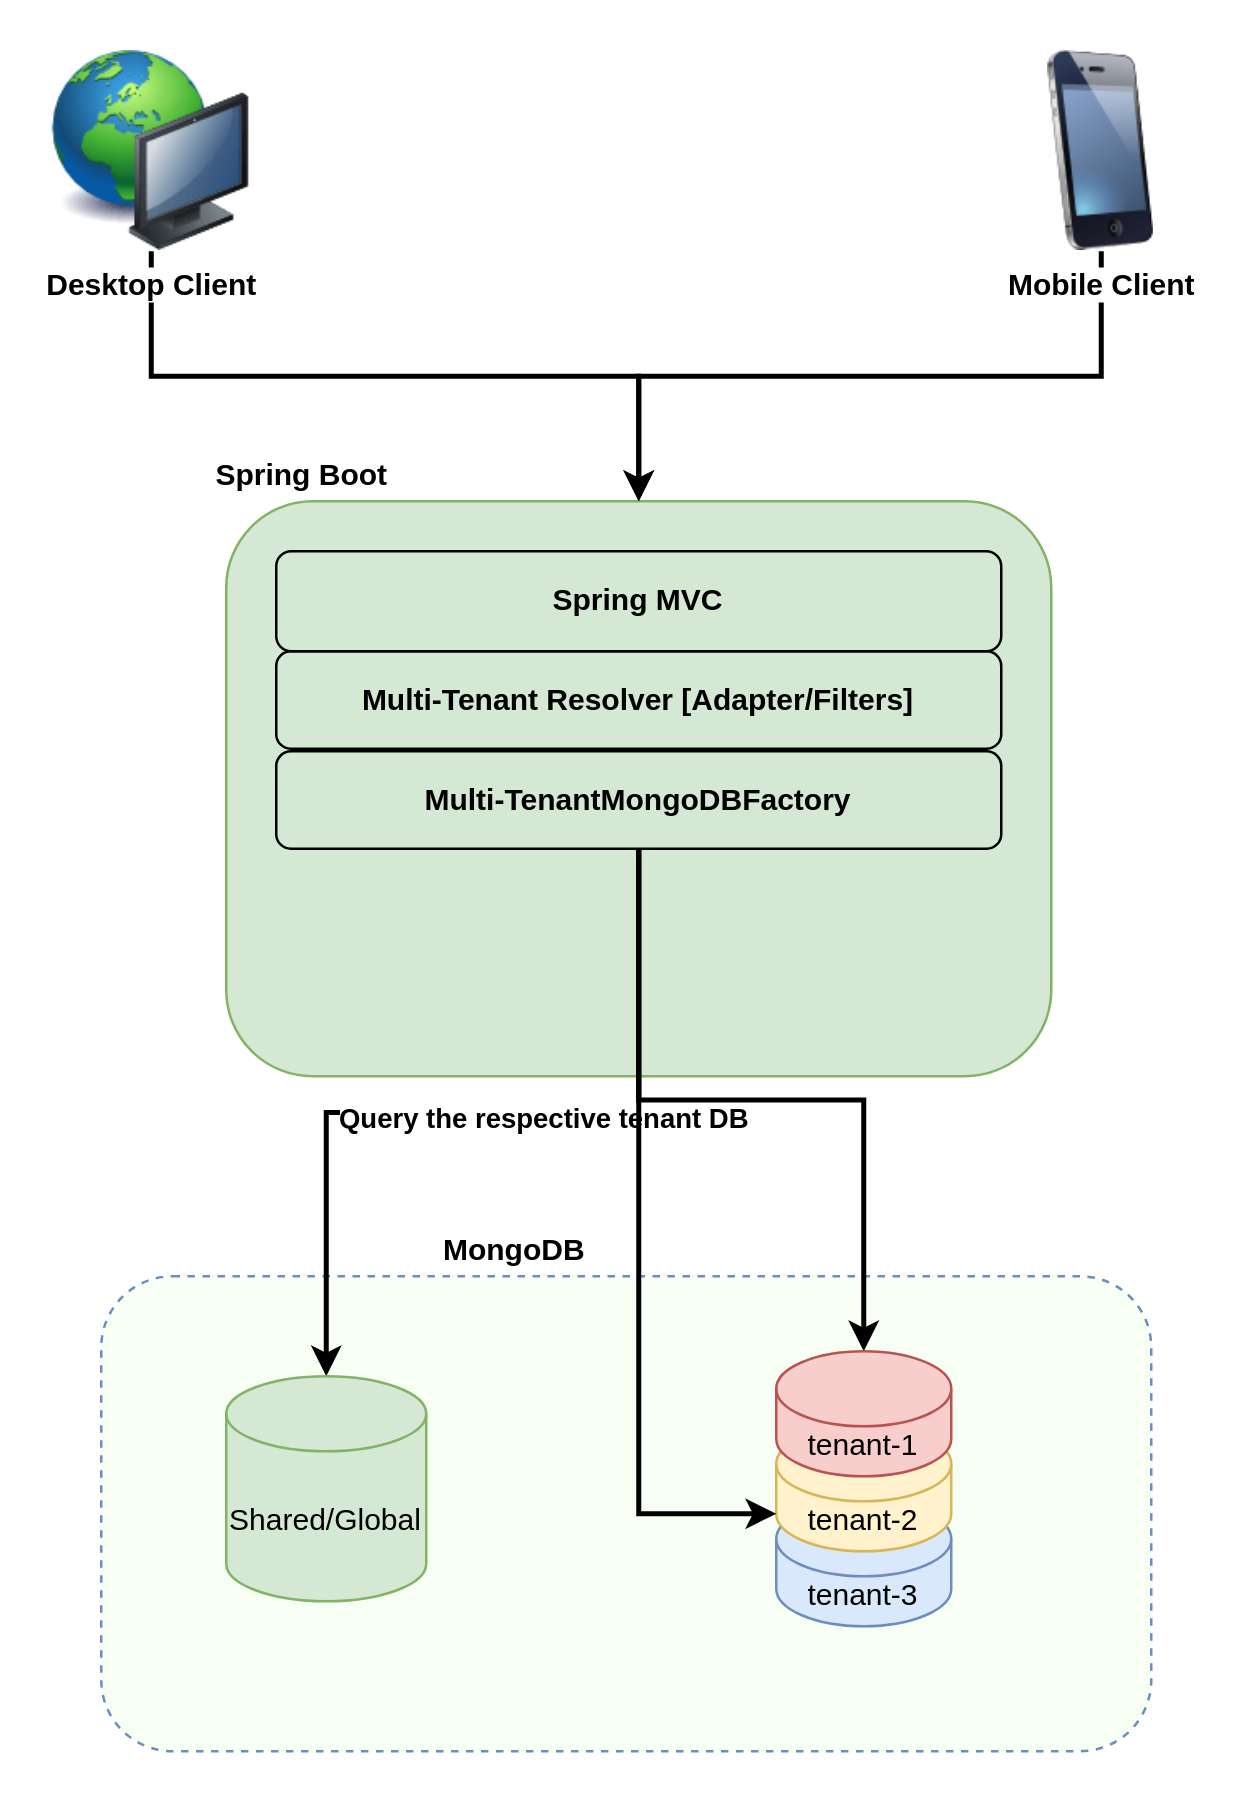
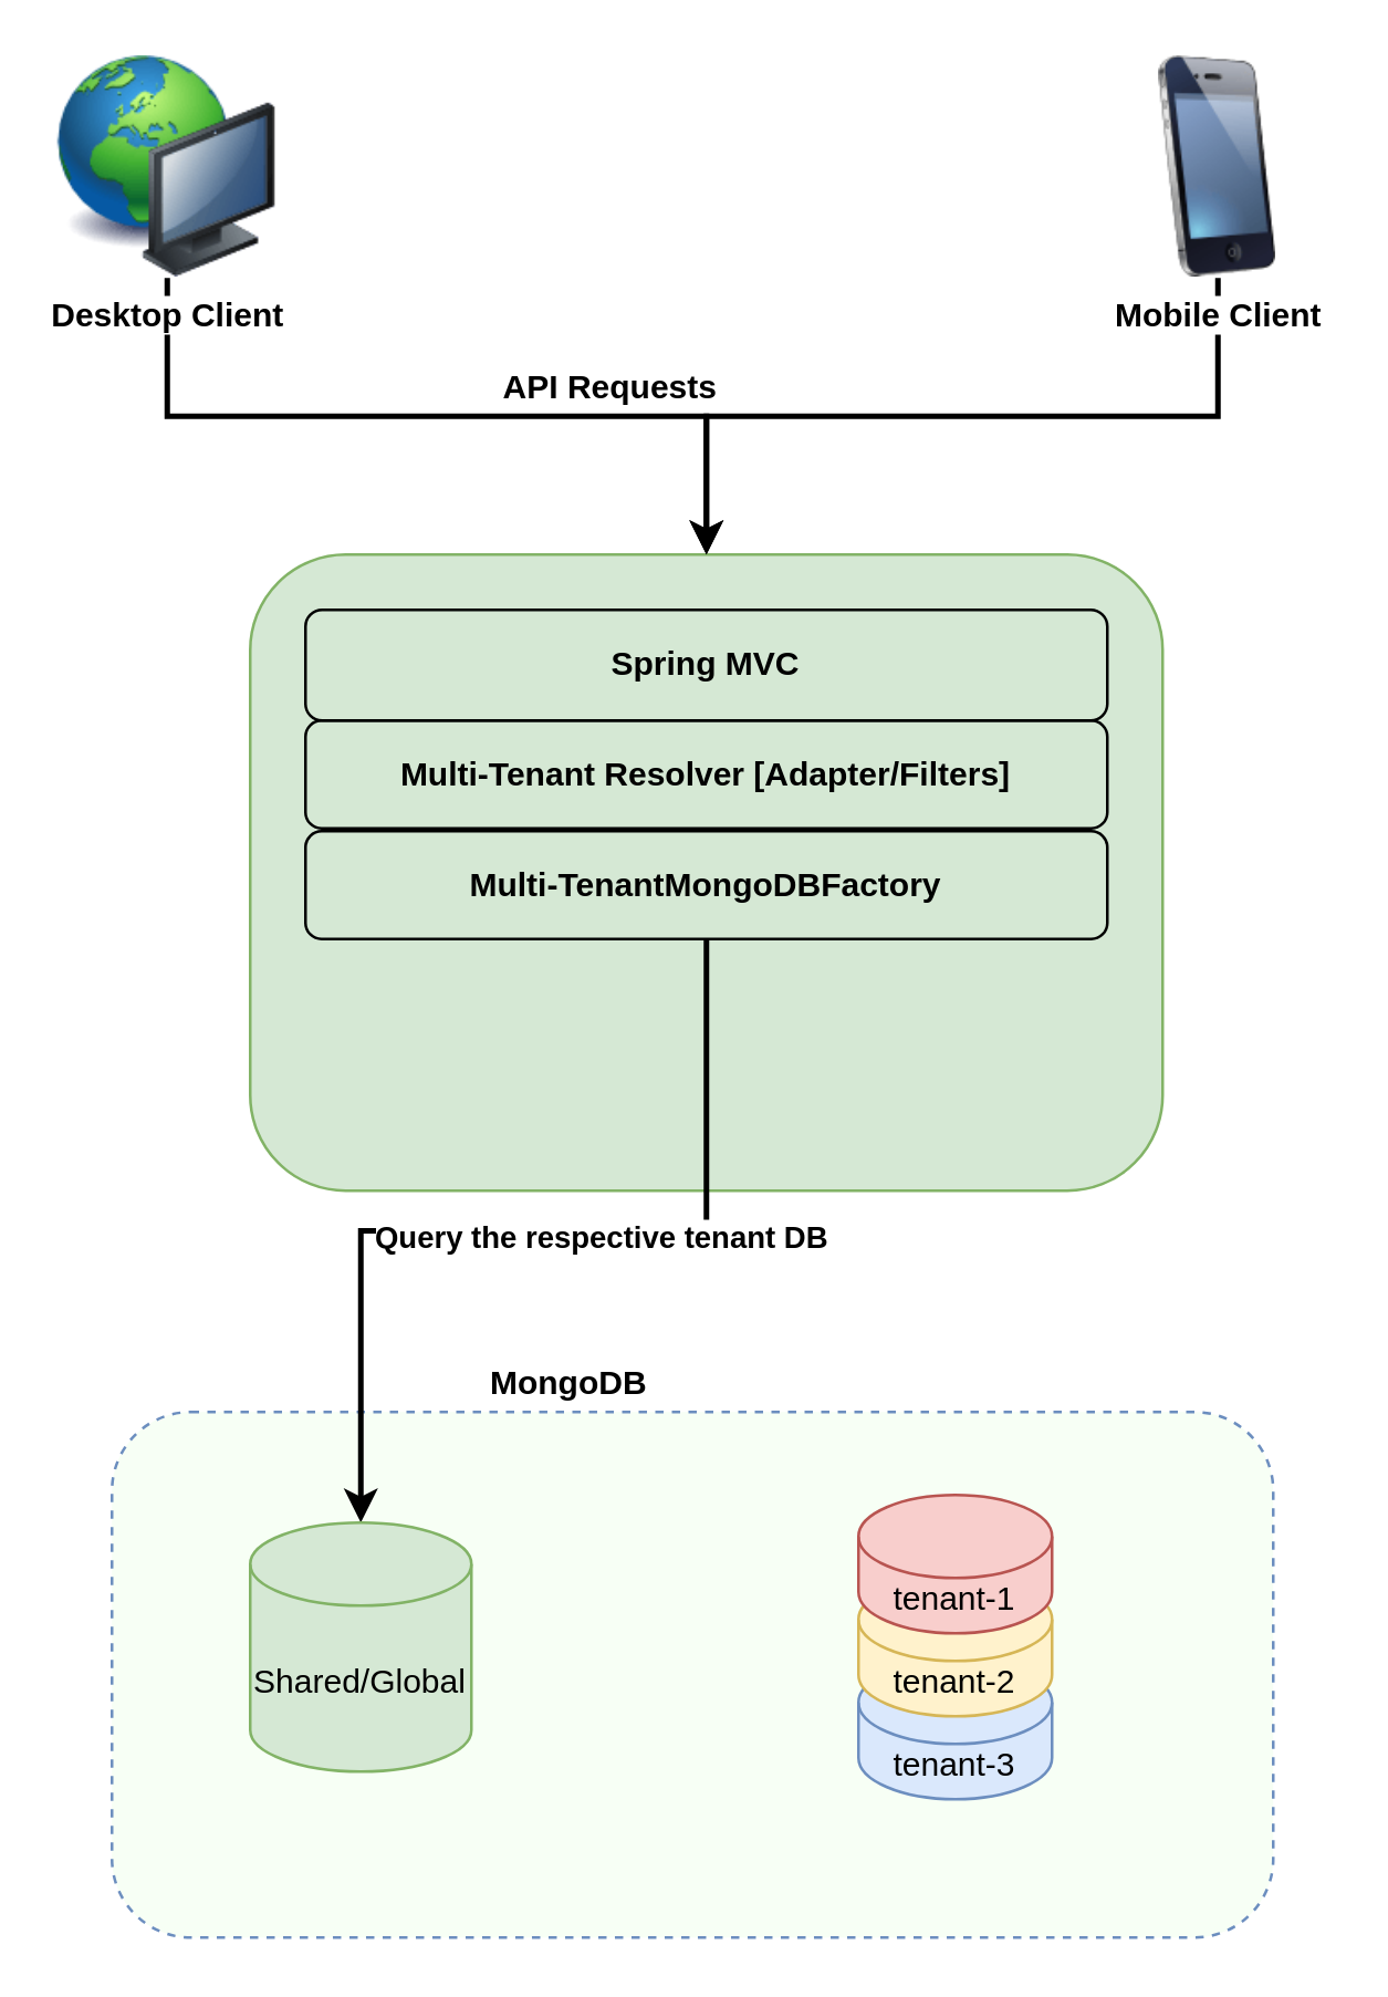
+ <mxCell id="21" value="&lt;b&gt;API Requests&lt;/b&gt;" style="text;html=1;align=center;verticalAlign=middle;resizable=0;points=[];autosize=1;" parent="1" vertex="1"><mxGeometry x="175" y="130" width="90" height="20" as="geometry" /></mxCell>
- <mxCell id="10" value="&lt;b&gt;Spring Boot&lt;/b&gt;" style="text;html=1;align=center;verticalAlign=middle;resizable=0;points=[];autosize=1;" parent="1" vertex="1"><mxGeometry x="80" y="180" width="80" height="20" as="geometry" /></mxCell>
- <mxCell id="15" style="edgeStyle=orthogonalEdgeStyle;rounded=0;orthogonalLoop=1;jettySize=auto;html=1;strokeWidth=2;" parent="1" source="17" target="19" edge="1"><mxGeometry relative="1" as="geometry" /></mxCell>
- <mxCell id="16" style="edgeStyle=orthogonalEdgeStyle;rounded=0;orthogonalLoop=1;jettySize=auto;html=1;entryX=0;entryY=1;entryDx=0;entryDy=-15;entryPerimeter=0;strokeWidth=2;" parent="1" source="17" target="4" edge="1"><mxGeometry relative="1" as="geometry" /></mxCell>
